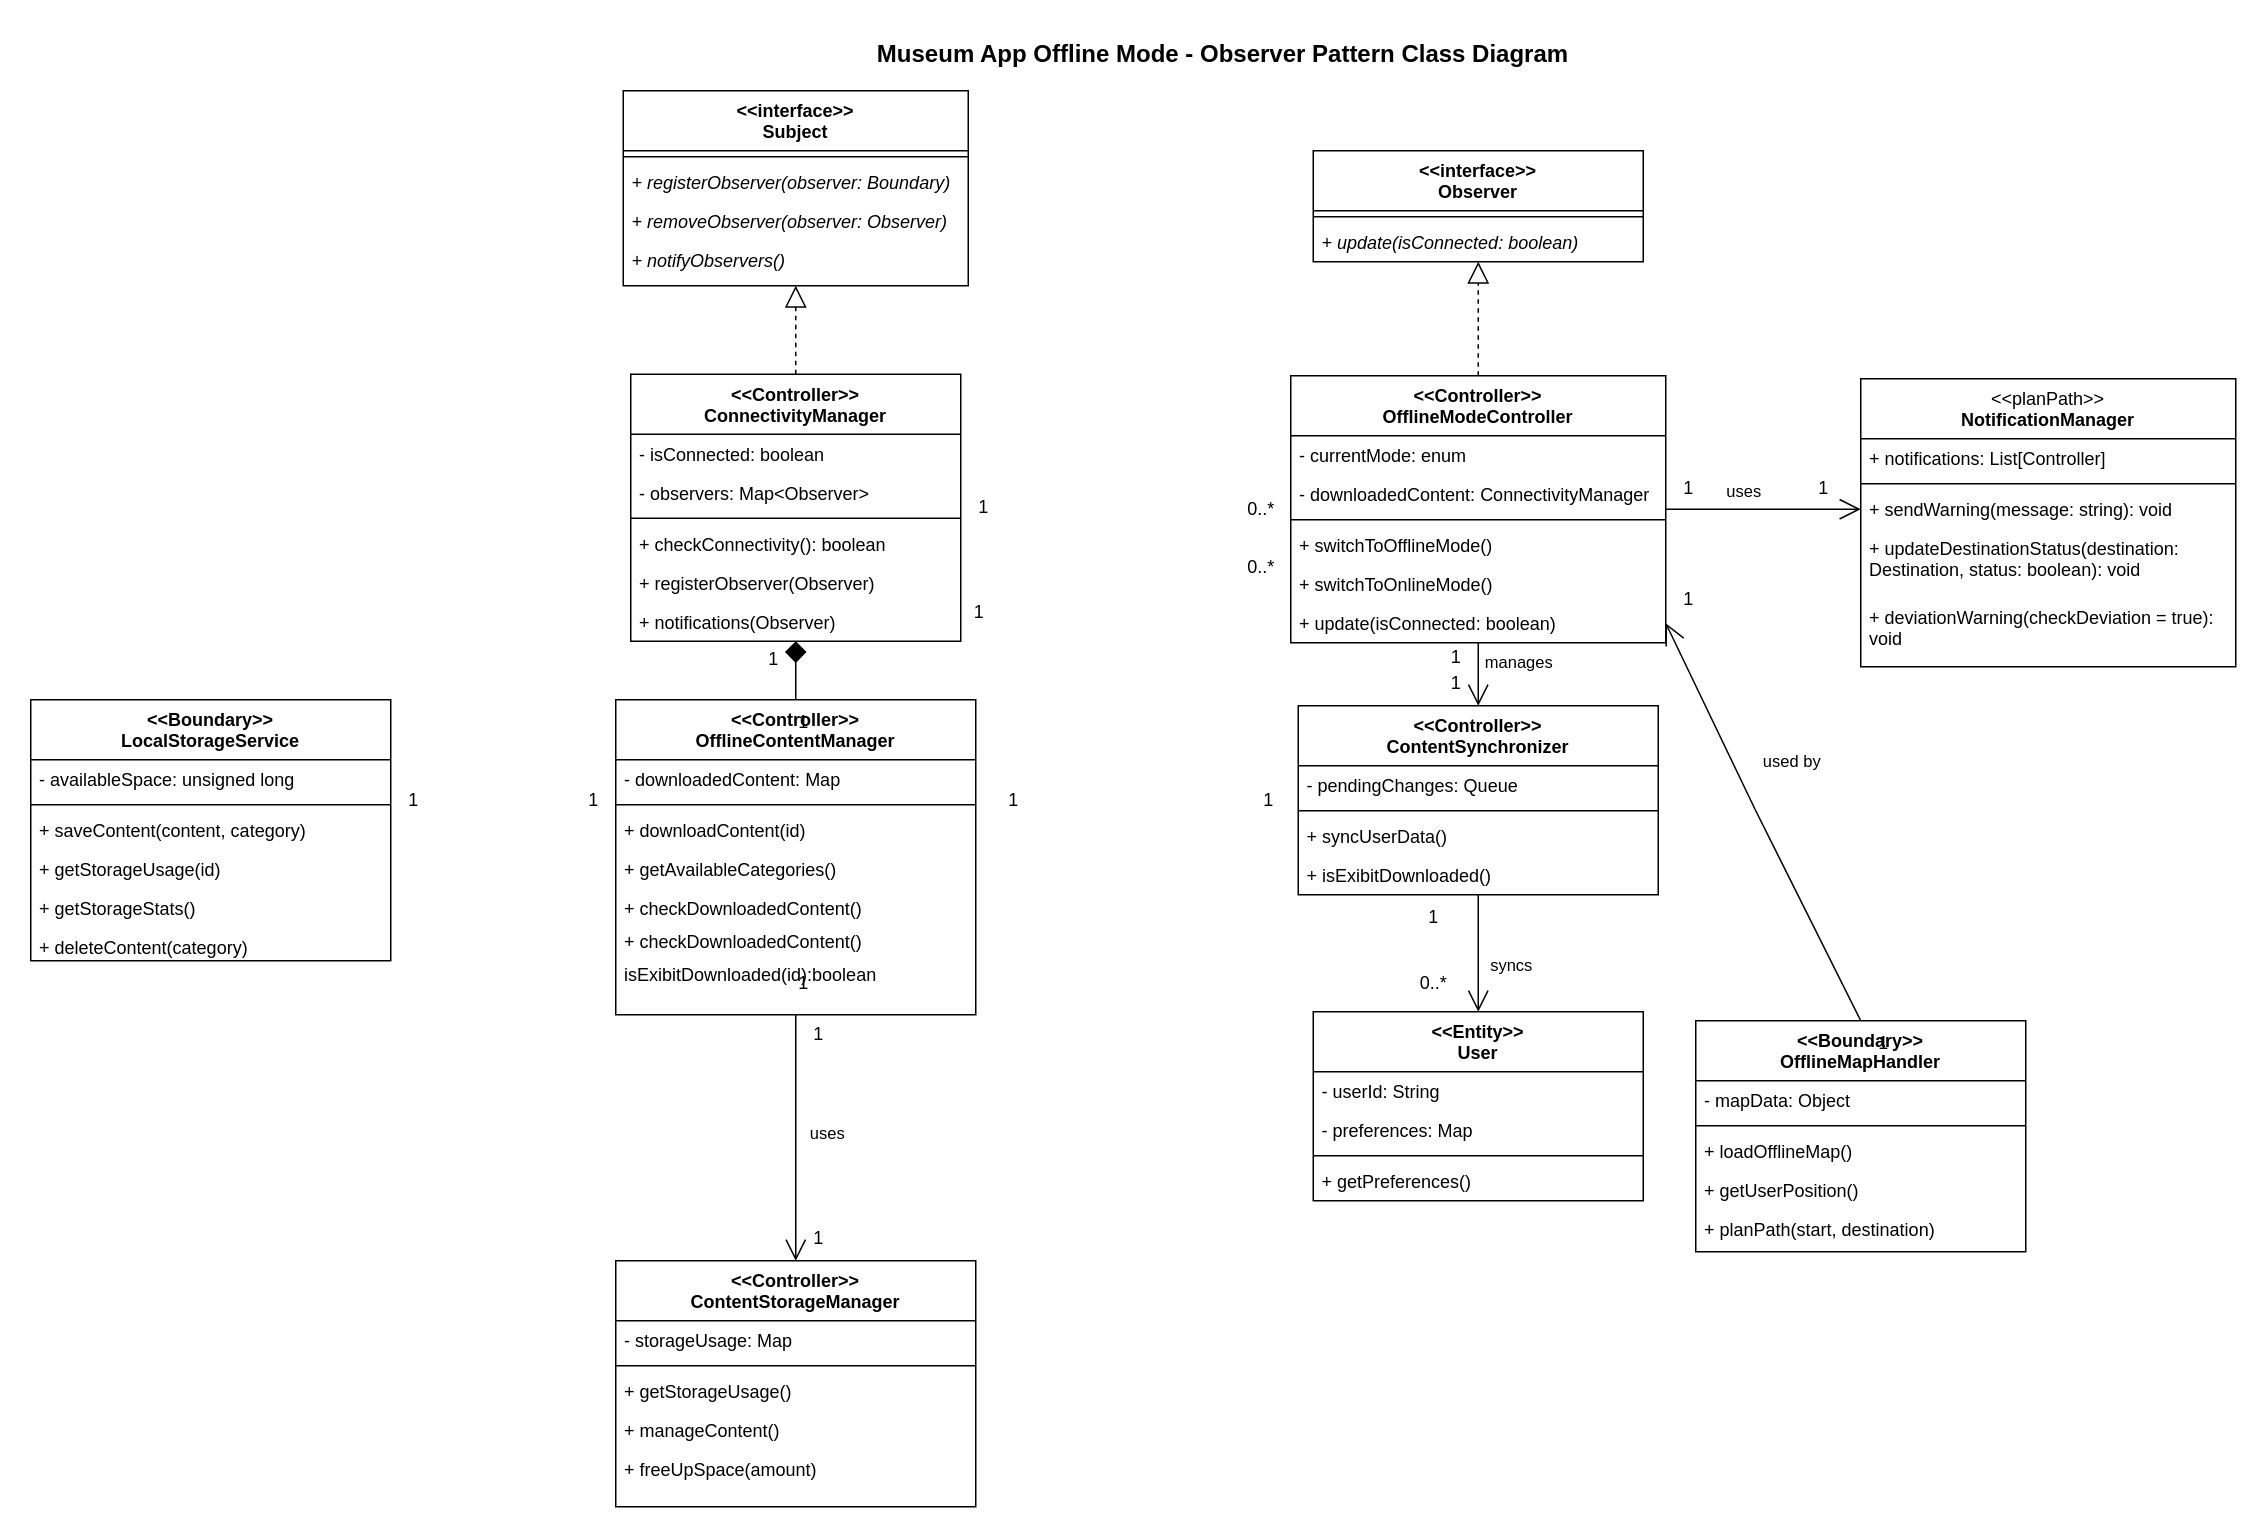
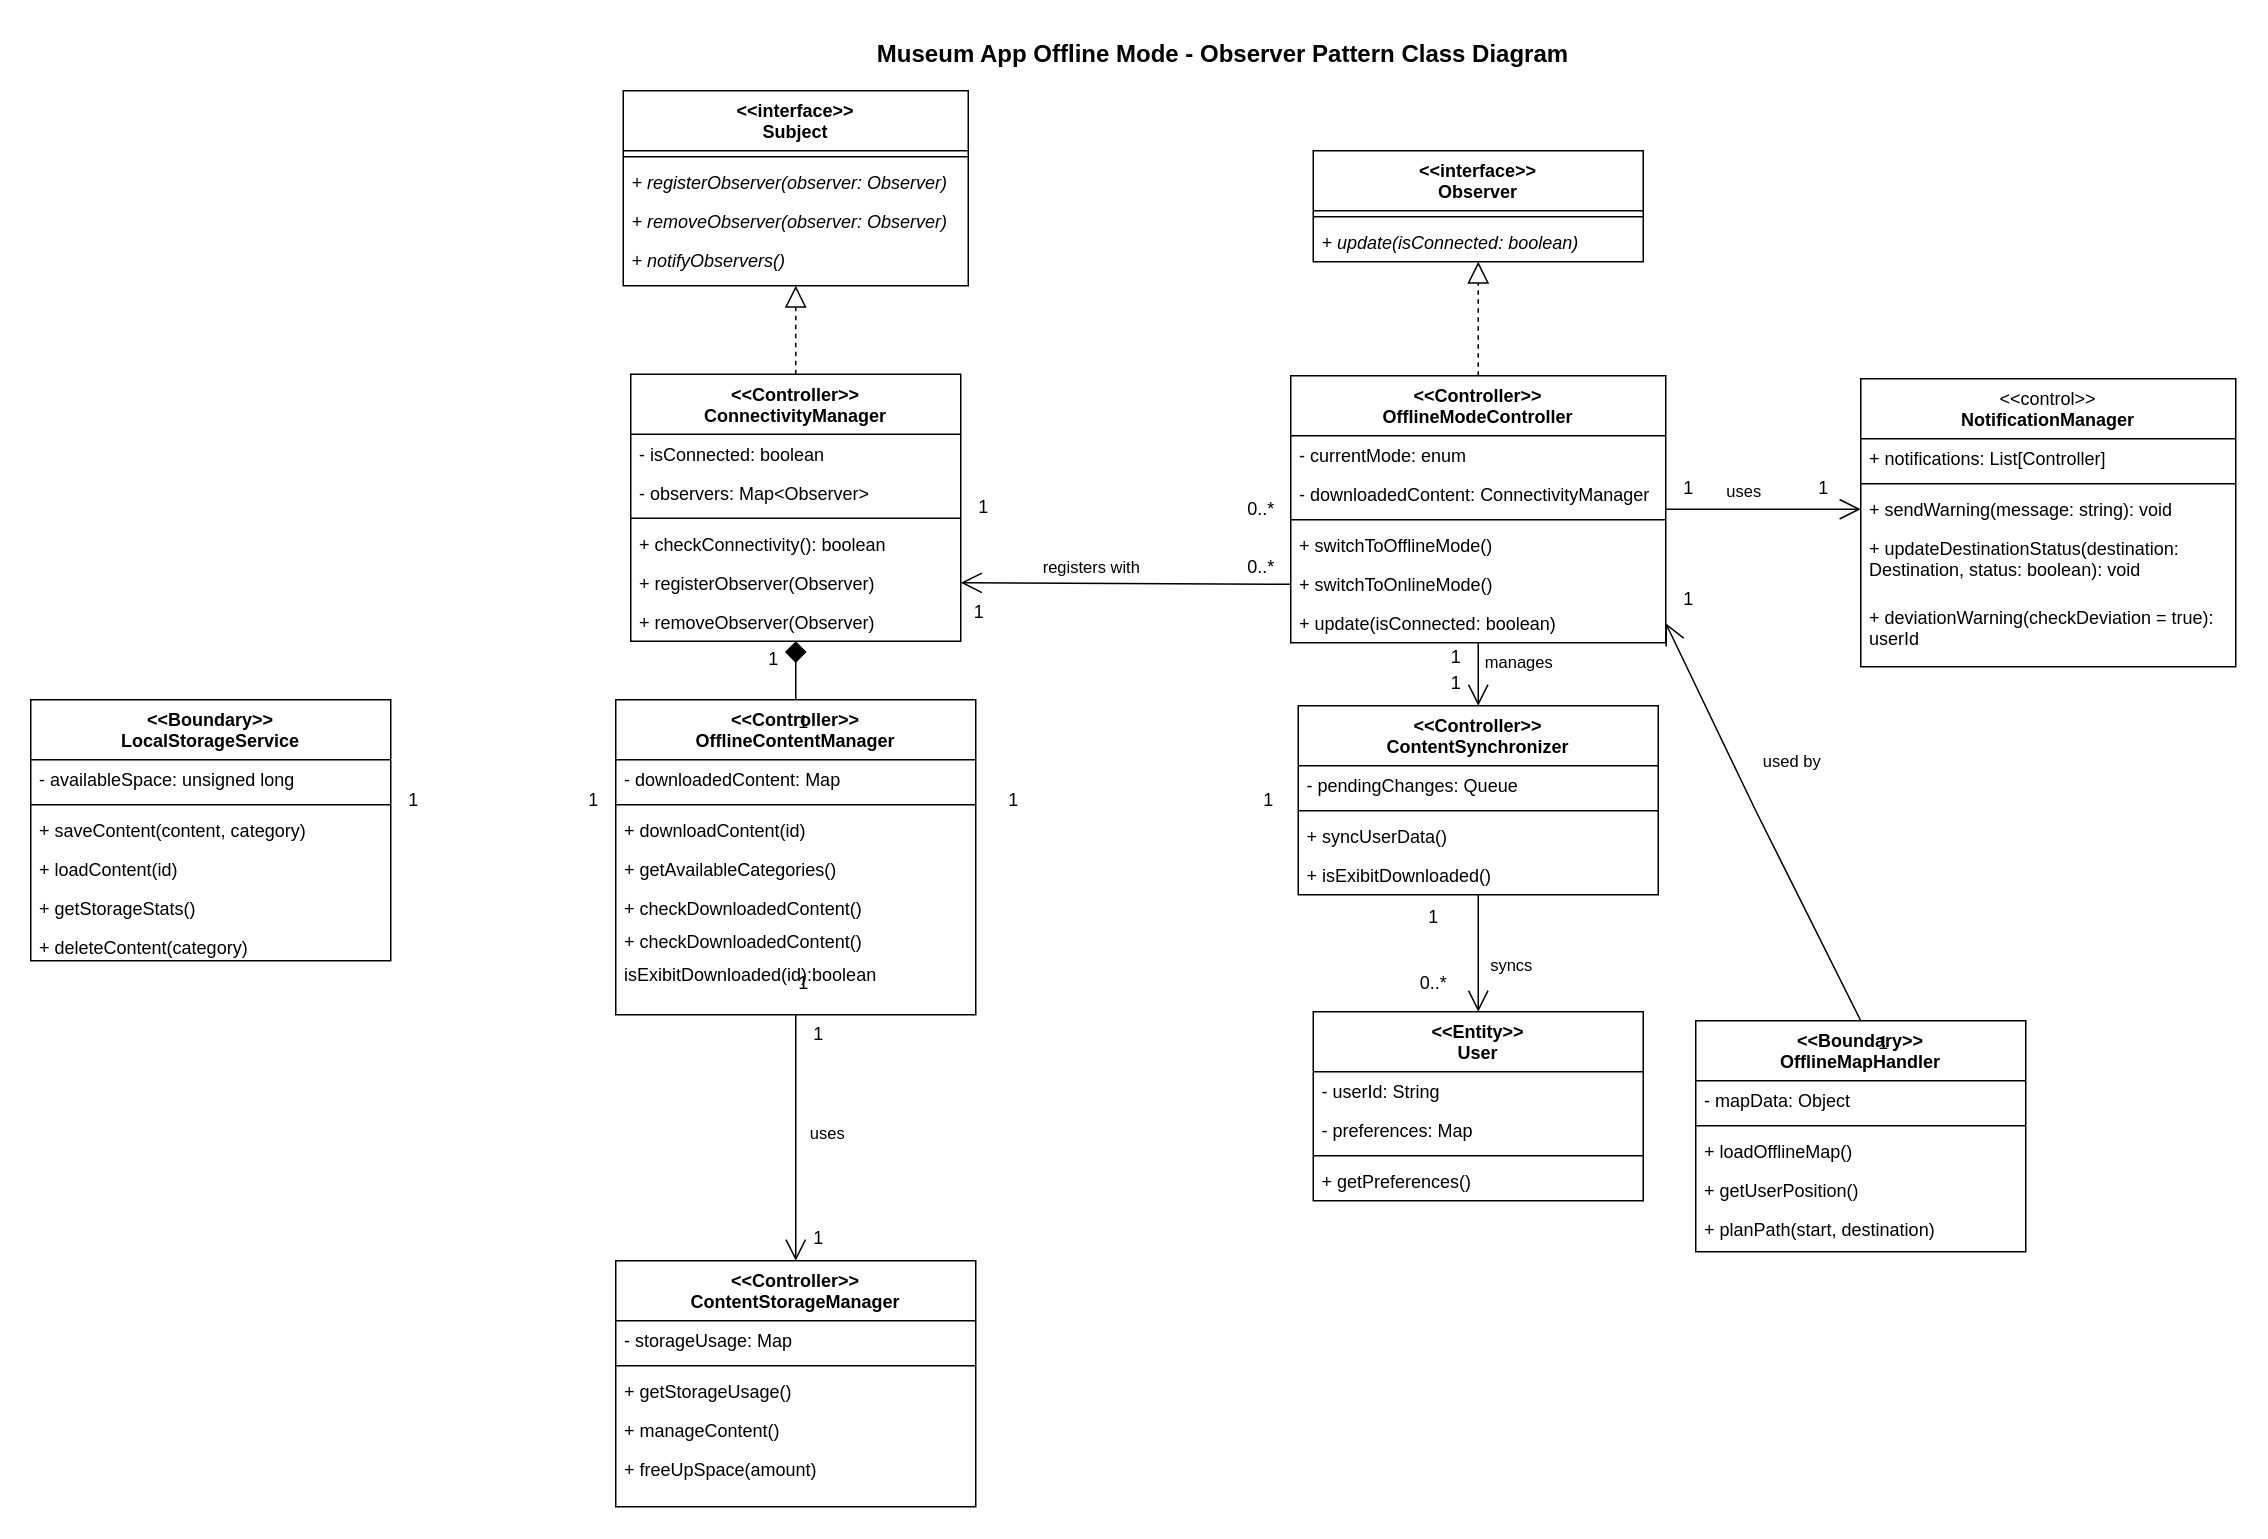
- <mxCell id="5" value="+ registerObserver(observer: Boundary)" style="text;strokeColor=none;fillColor=none;align=left;verticalAlign=top;spacingLeft=4;spacingRight=4;overflow=hidden;rotatable=0;points=[[0,0.5],[1,0.5]];portConstraint=eastwest;fontStyle=2" vertex="1" parent="3"><mxGeometry y="48" width="230" height="26" as="geometry" /></mxCell>
+ <mxCell id="5" value="+ registerObserver(observer: Observer)" style="text;strokeColor=none;fillColor=none;align=left;verticalAlign=top;spacingLeft=4;spacingRight=4;overflow=hidden;rotatable=0;points=[[0,0.5],[1,0.5]];portConstraint=eastwest;fontStyle=2" vertex="1" parent="3"><mxGeometry y="48" width="230" height="26" as="geometry" /></mxCell>
- <mxCell id="96" value="&lt;div&gt;&lt;span style=&quot;font-weight: normal;&quot;&gt;&amp;lt;&amp;lt;planPath&amp;gt;&amp;gt;&lt;/span&gt;&lt;/div&gt;NotificationManager" style="swimlane;fontStyle=1;align=center;verticalAlign=top;childLayout=stackLayout;horizontal=1;startSize=40;horizontalStack=0;resizeParent=1;resizeParentMax=0;resizeLast=0;collapsible=1;marginBottom=0;whiteSpace=wrap;html=1;" vertex="1" parent="1"><mxGeometry x="1240" y="252" width="250" height="192" as="geometry" /></mxCell>
+ <mxCell id="96" value="&lt;div&gt;&lt;span style=&quot;font-weight: normal;&quot;&gt;&amp;lt;&amp;lt;control&amp;gt;&amp;gt;&lt;/span&gt;&lt;/div&gt;NotificationManager" style="swimlane;fontStyle=1;align=center;verticalAlign=top;childLayout=stackLayout;horizontal=1;startSize=40;horizontalStack=0;resizeParent=1;resizeParentMax=0;resizeLast=0;collapsible=1;marginBottom=0;whiteSpace=wrap;html=1;" vertex="1" parent="1"><mxGeometry x="1240" y="252" width="250" height="192" as="geometry" /></mxCell>
+ <mxCell id="74" value="" style="endArrow=open;endSize=12;html=1;rounded=0;exitX=0;exitY=0.5;exitDx=0;exitDy=0;entryX=1;entryY=0.5;entryDx=0;entryDy=0;" edge="1" parent="1" source="23" target="16"><mxGeometry width="160" relative="1" as="geometry"><mxPoint x="600" y="400" as="sourcePoint" /><mxPoint x="760" y="400" as="targetPoint" /></mxGeometry></mxCell>
+ <mxCell id="75" value="registers with" style="edgeLabel;html=1;align=center;verticalAlign=middle;resizable=0;points=[];" vertex="1" connectable="0" parent="74"><mxGeometry x="0.3" y="1" relative="1" as="geometry"><mxPoint x="10" y="-12" as="offset" /></mxGeometry></mxCell>
- <mxCell id="17" value="+ notifications(Observer)" style="text;strokeColor=none;fillColor=none;align=left;verticalAlign=top;spacingLeft=4;spacingRight=4;overflow=hidden;rotatable=0;points=[[0,0.5],[1,0.5]];portConstraint=eastwest;" vertex="1" parent="11"><mxGeometry y="152" width="220" height="26" as="geometry" /></mxCell>
+ <mxCell id="17" value="+ removeObserver(Observer)" style="text;strokeColor=none;fillColor=none;align=left;verticalAlign=top;spacingLeft=4;spacingRight=4;overflow=hidden;rotatable=0;points=[[0,0.5],[1,0.5]];portConstraint=eastwest;" vertex="1" parent="11"><mxGeometry y="152" width="220" height="26" as="geometry" /></mxCell>
- <mxCell id="101" value="+ deviationWarning(checkDeviation = true): void&lt;h4 class=&quot;&quot; data-end=&quot;1897&quot; data-start=&quot;1869&quot;&gt;&lt;/h4&gt;" style="text;strokeColor=none;fillColor=none;align=left;verticalAlign=top;spacingLeft=4;spacingRight=4;overflow=hidden;rotatable=0;points=[[0,0.5],[1,0.5]];portConstraint=eastwest;whiteSpace=wrap;html=1;" vertex="1" parent="96"><mxGeometry y="146" width="250" height="46" as="geometry" /></mxCell>
+ <mxCell id="101" value="+ deviationWarning(checkDeviation = true): userId&lt;h4 class=&quot;&quot; data-end=&quot;1897&quot; data-start=&quot;1869&quot;&gt;&lt;/h4&gt;" style="text;strokeColor=none;fillColor=none;align=left;verticalAlign=top;spacingLeft=4;spacingRight=4;overflow=hidden;rotatable=0;points=[[0,0.5],[1,0.5]];portConstraint=eastwest;whiteSpace=wrap;html=1;" vertex="1" parent="96"><mxGeometry y="146" width="250" height="46" as="geometry" /></mxCell>
- <mxCell id="42" value="+ getStorageUsage(id)" style="text;strokeColor=none;fillColor=none;align=left;verticalAlign=top;spacingLeft=4;spacingRight=4;overflow=hidden;rotatable=0;points=[[0,0.5],[1,0.5]];portConstraint=eastwest;" vertex="1" parent="38"><mxGeometry y="100" width="240" height="26" as="geometry" /></mxCell>
+ <mxCell id="42" value="+ loadContent(id)" style="text;strokeColor=none;fillColor=none;align=left;verticalAlign=top;spacingLeft=4;spacingRight=4;overflow=hidden;rotatable=0;points=[[0,0.5],[1,0.5]];portConstraint=eastwest;" vertex="1" parent="38"><mxGeometry y="100" width="240" height="26" as="geometry" /></mxCell>
